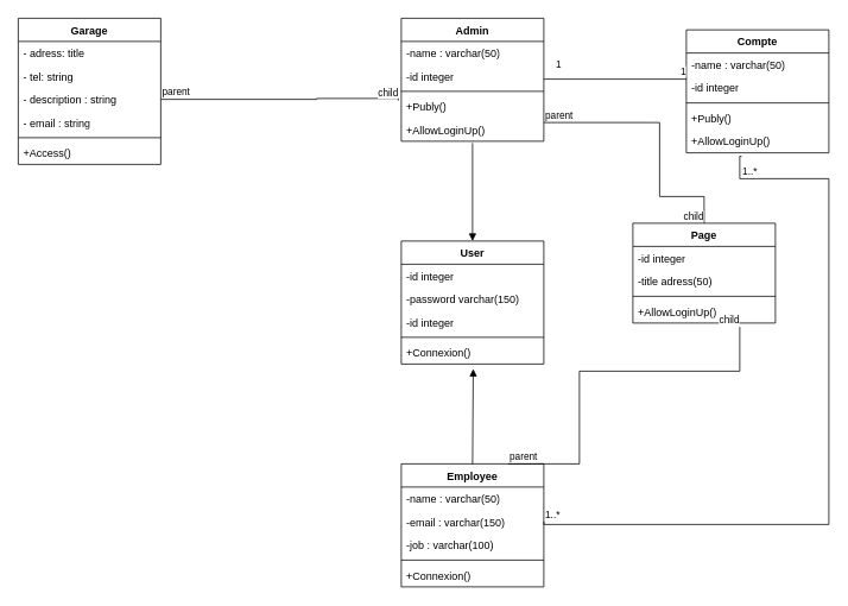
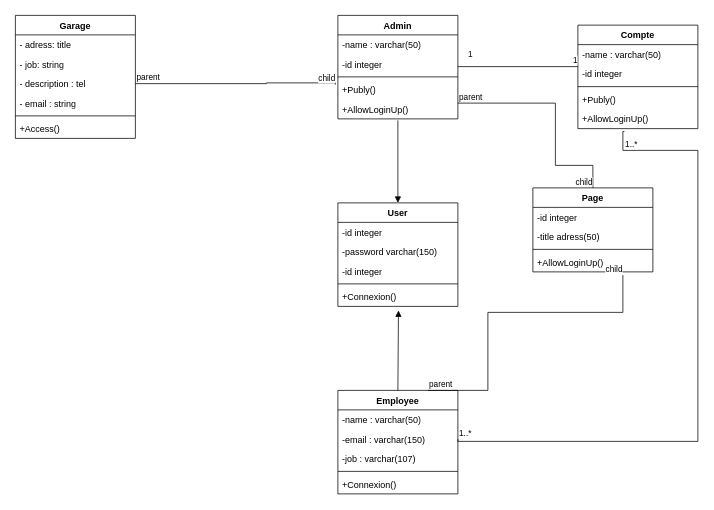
- <mxCell id="4" value="- tel: string" style="text;strokeColor=none;fillColor=none;align=left;verticalAlign=top;spacingLeft=4;spacingRight=4;overflow=hidden;rotatable=0;points=[[0,0.5],[1,0.5]];portConstraint=eastwest;whiteSpace=wrap;html=1;" vertex="1" parent="2"><mxGeometry y="52" width="160" height="26" as="geometry" /></mxCell>
+ <mxCell id="4" value="- job: string" style="text;strokeColor=none;fillColor=none;align=left;verticalAlign=top;spacingLeft=4;spacingRight=4;overflow=hidden;rotatable=0;points=[[0,0.5],[1,0.5]];portConstraint=eastwest;whiteSpace=wrap;html=1;" vertex="1" parent="2"><mxGeometry y="52" width="160" height="26" as="geometry" /></mxCell>
- <mxCell id="5" value="- description : string" style="text;strokeColor=none;fillColor=none;align=left;verticalAlign=top;spacingLeft=4;spacingRight=4;overflow=hidden;rotatable=0;points=[[0,0.5],[1,0.5]];portConstraint=eastwest;whiteSpace=wrap;html=1;" vertex="1" parent="2"><mxGeometry y="78" width="160" height="26" as="geometry" /></mxCell>
+ <mxCell id="5" value="- description : tel" style="text;strokeColor=none;fillColor=none;align=left;verticalAlign=top;spacingLeft=4;spacingRight=4;overflow=hidden;rotatable=0;points=[[0,0.5],[1,0.5]];portConstraint=eastwest;whiteSpace=wrap;html=1;" vertex="1" parent="2"><mxGeometry y="78" width="160" height="26" as="geometry" /></mxCell>
- <mxCell id="18" value="-job : varchar(100)" style="text;strokeColor=none;fillColor=none;align=left;verticalAlign=top;spacingLeft=4;spacingRight=4;overflow=hidden;rotatable=0;points=[[0,0.5],[1,0.5]];portConstraint=eastwest;whiteSpace=wrap;html=1;" vertex="1" parent="15"><mxGeometry y="78" width="160" height="26" as="geometry" /></mxCell>
+ <mxCell id="18" value="-job : varchar(107)" style="text;strokeColor=none;fillColor=none;align=left;verticalAlign=top;spacingLeft=4;spacingRight=4;overflow=hidden;rotatable=0;points=[[0,0.5],[1,0.5]];portConstraint=eastwest;whiteSpace=wrap;html=1;" vertex="1" parent="15"><mxGeometry y="78" width="160" height="26" as="geometry" /></mxCell>
